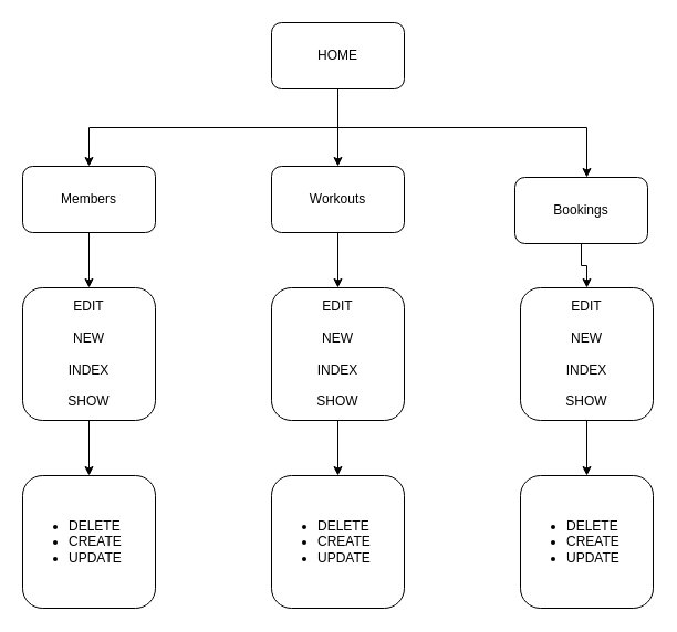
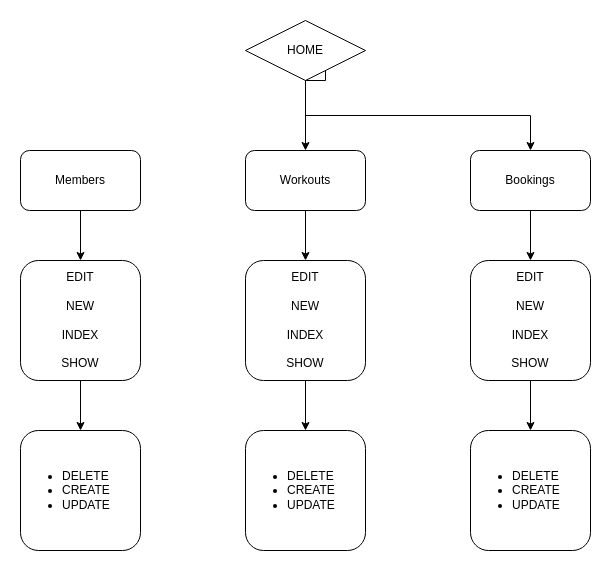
- <mxCell id="5" value="HOME" style="rounded=1;whiteSpace=wrap;html=1;" vertex="1" parent="1"><mxGeometry x="245" y="20" width="120" height="60" as="geometry" /></mxCell>
+ <mxCell id="5" value="HOME" style="rhombus;whiteSpace=wrap;html=1;" vertex="1" parent="1"><mxGeometry x="245" y="20" width="120" height="60" as="geometry" /></mxCell>
- <mxCell id="2" style="edgeStyle=orthogonalEdgeStyle;rounded=0;orthogonalLoop=1;jettySize=auto;html=1;exitX=0.5;exitY=1;exitDx=0;exitDy=0;entryX=0.5;entryY=0;entryDx=0;entryDy=0;" edge="1" parent="1" source="5" target="9"><mxGeometry relative="1" as="geometry" /></mxCell>
- <mxCell id="11" value="Bookings" style="rounded=1;whiteSpace=wrap;html=1;" vertex="1" parent="1"><mxGeometry x="465" y="160" width="120" height="60" as="geometry" /></mxCell>
+ <mxCell id="11" value="Bookings" style="rounded=1;whiteSpace=wrap;html=1;" vertex="1" parent="1"><mxGeometry x="470" y="150" width="120" height="60" as="geometry" /></mxCell>
